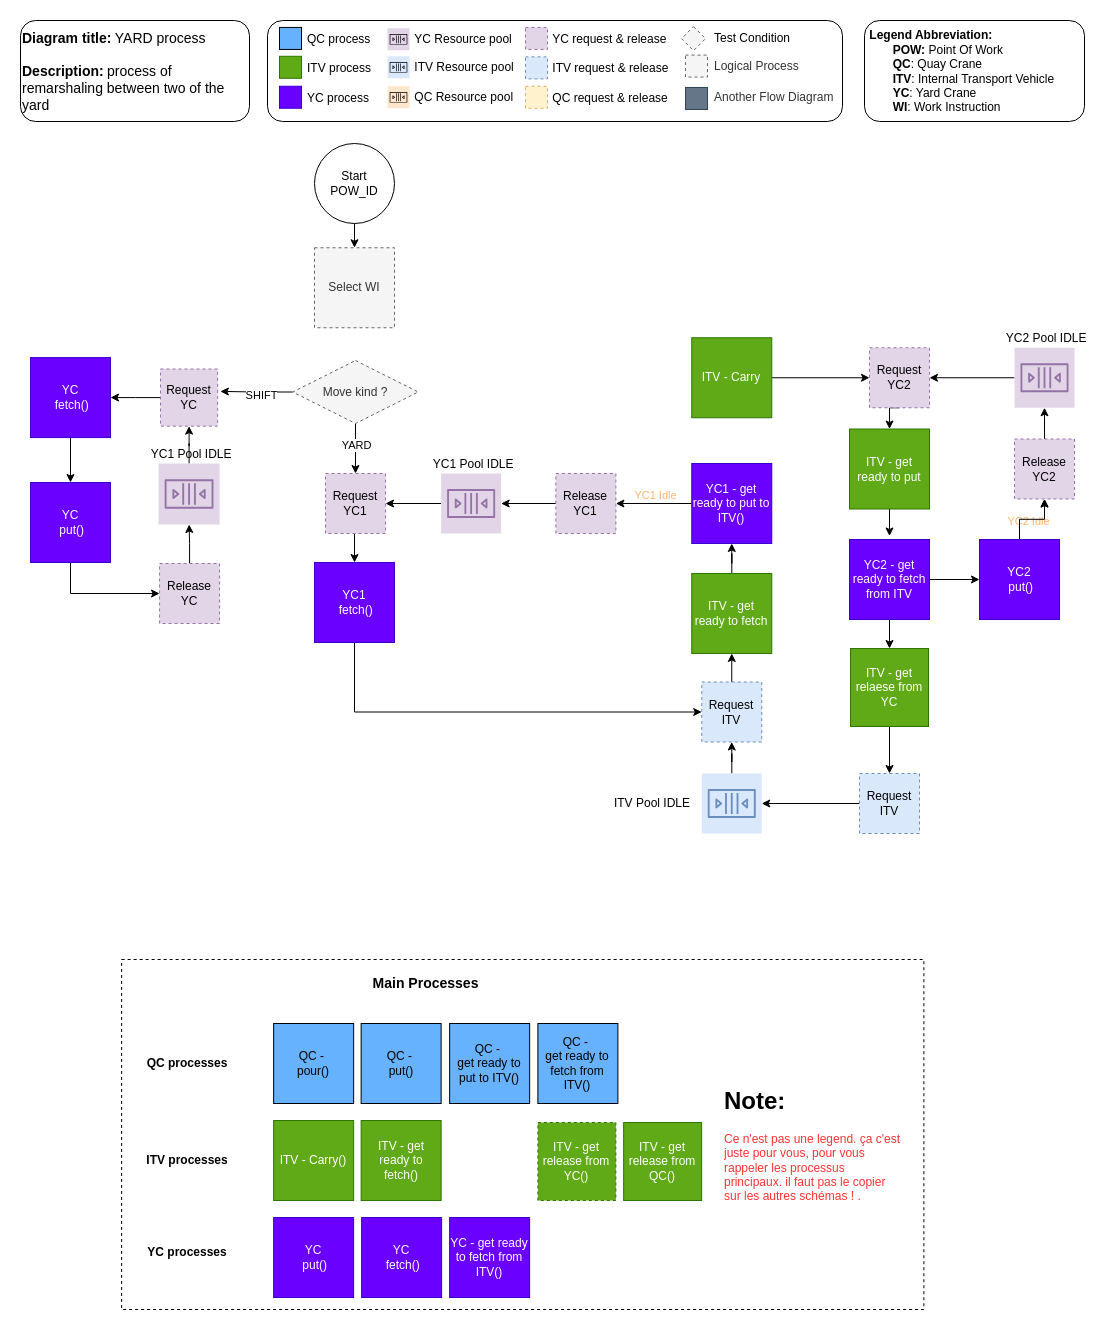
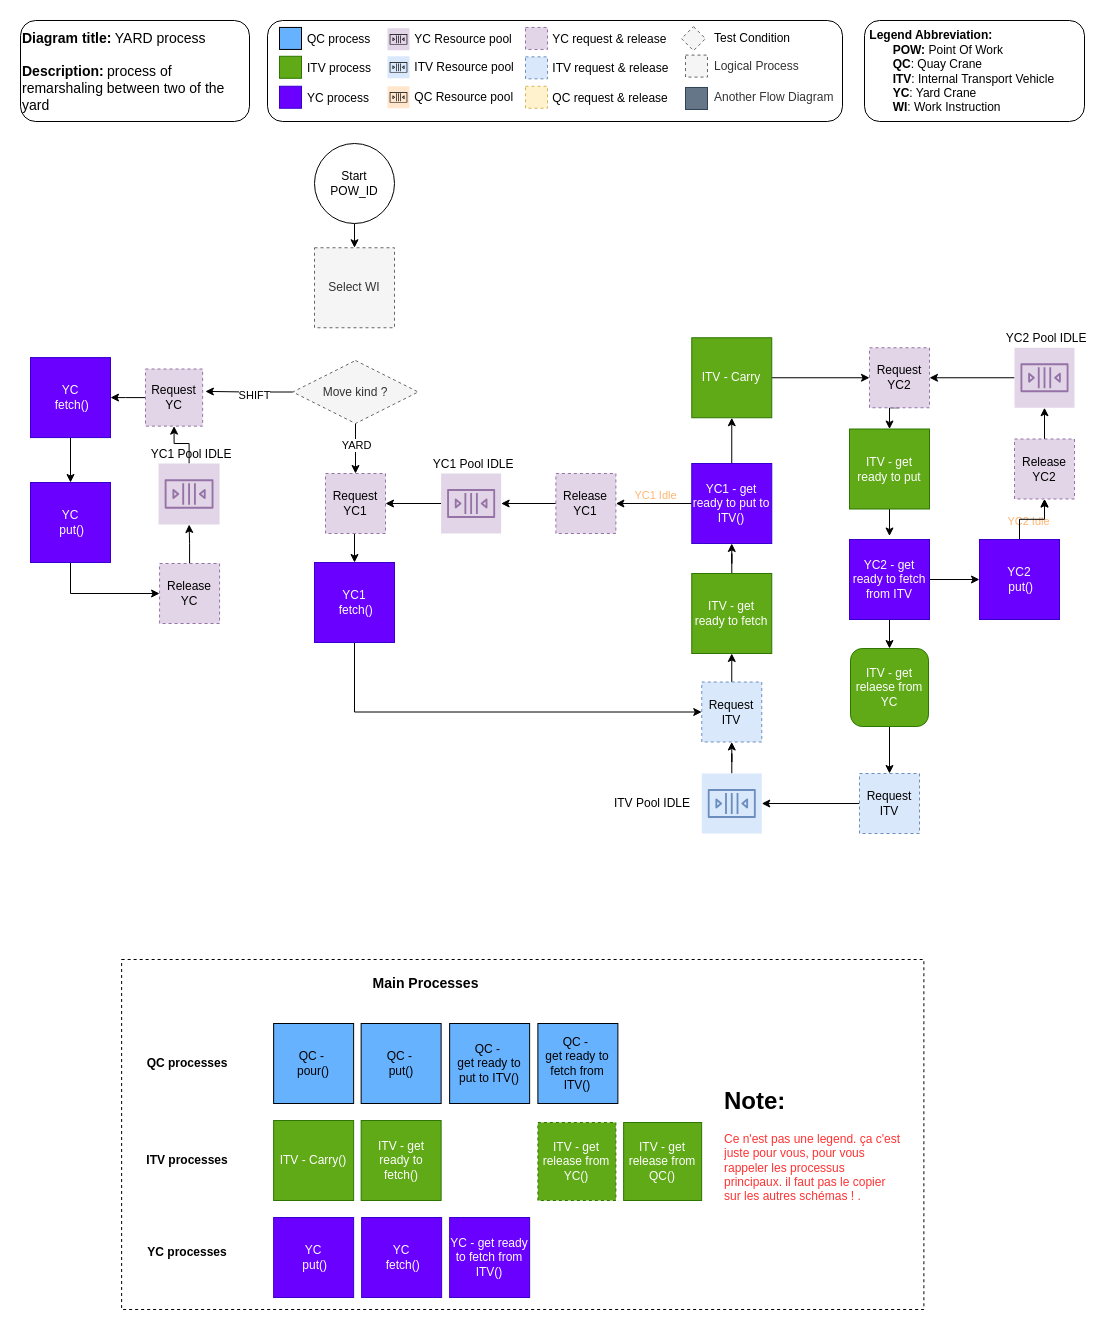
- <mxCell id="91" value="Request YC" style="whiteSpace=wrap;html=1;aspect=fixed;fillColor=#e1d5e7;dashed=1;strokeColor=#9673a6;" vertex="1" parent="1"><mxGeometry x="160" y="368.5" width="57.13" height="57.13" as="geometry" /></mxCell>
+ <mxCell id="91" value="Request YC" style="whiteSpace=wrap;html=1;aspect=fixed;fillColor=#e1d5e7;dashed=1;strokeColor=#9673a6;" vertex="1" parent="1"><mxGeometry x="145" y="368.5" width="57.13" height="57.13" as="geometry" /></mxCell>
+ <mxCell id="66" style="edgeStyle=orthogonalEdgeStyle;rounded=0;orthogonalLoop=1;jettySize=auto;html=1;exitX=0.5;exitY=0;exitDx=0;exitDy=0;entryX=0.5;entryY=1;entryDx=0;entryDy=0;" edge="1" parent="1" source="68" target="70"><mxGeometry relative="1" as="geometry" /></mxCell>
- <mxCell id="75" value="ITV - get relaese from YC" style="whiteSpace=wrap;html=1;aspect=fixed;fillColor=#60a917;fontColor=#ffffff;strokeColor=#2D7600;" vertex="1" parent="1"><mxGeometry x="850" y="648" width="78" height="78" as="geometry" /></mxCell>
+ <mxCell id="75" value="ITV - get relaese from YC" style="whiteSpace=wrap;html=1;aspect=fixed;fillColor=#60a917;fontColor=#ffffff;strokeColor=#2D7600;rounded=1;" vertex="1" parent="1"><mxGeometry x="850" y="648" width="78" height="78" as="geometry" /></mxCell>
